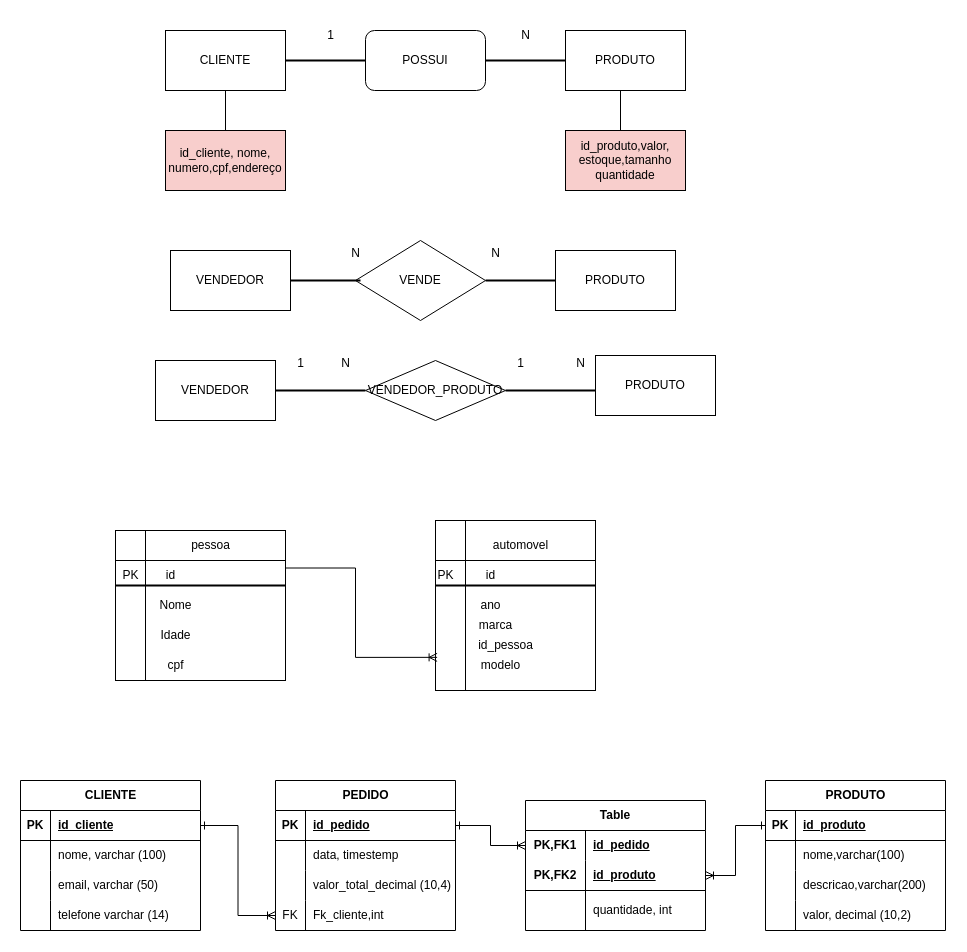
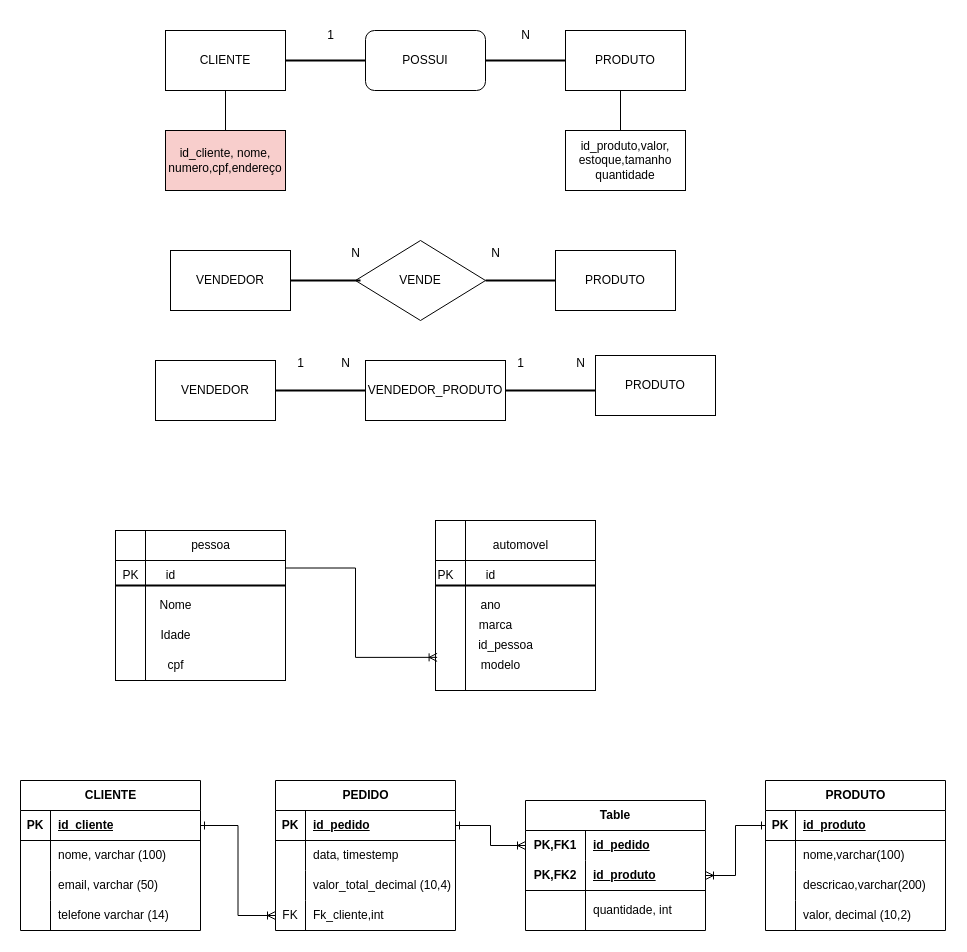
- <mxCell id="4" value="id_produto,valor,&lt;div&gt;estoque,tamanho&lt;/div&gt;&lt;div&gt;quantidade&lt;/div&gt;" style="whiteSpace=wrap;html=1;fillColor=#f8cecc;" parent="1" vertex="1"><mxGeometry x="565" y="130" width="120" height="60" as="geometry" /></mxCell>
+ <mxCell id="4" value="id_produto,valor,&lt;div&gt;estoque,tamanho&lt;/div&gt;&lt;div&gt;quantidade&lt;/div&gt;" style="whiteSpace=wrap;html=1;" parent="1" vertex="1"><mxGeometry x="565" y="130" width="120" height="60" as="geometry" /></mxCell>
- <mxCell id="19" value="VENDEDOR_PRODUTO" style="rhombus;whiteSpace=wrap;html=1;" parent="1" vertex="1"><mxGeometry x="365" y="360" width="140" height="60" as="geometry" /></mxCell>
+ <mxCell id="19" value="VENDEDOR_PRODUTO" style="whiteSpace=wrap;html=1;" parent="1" vertex="1"><mxGeometry x="365" y="360" width="140" height="60" as="geometry" /></mxCell>
